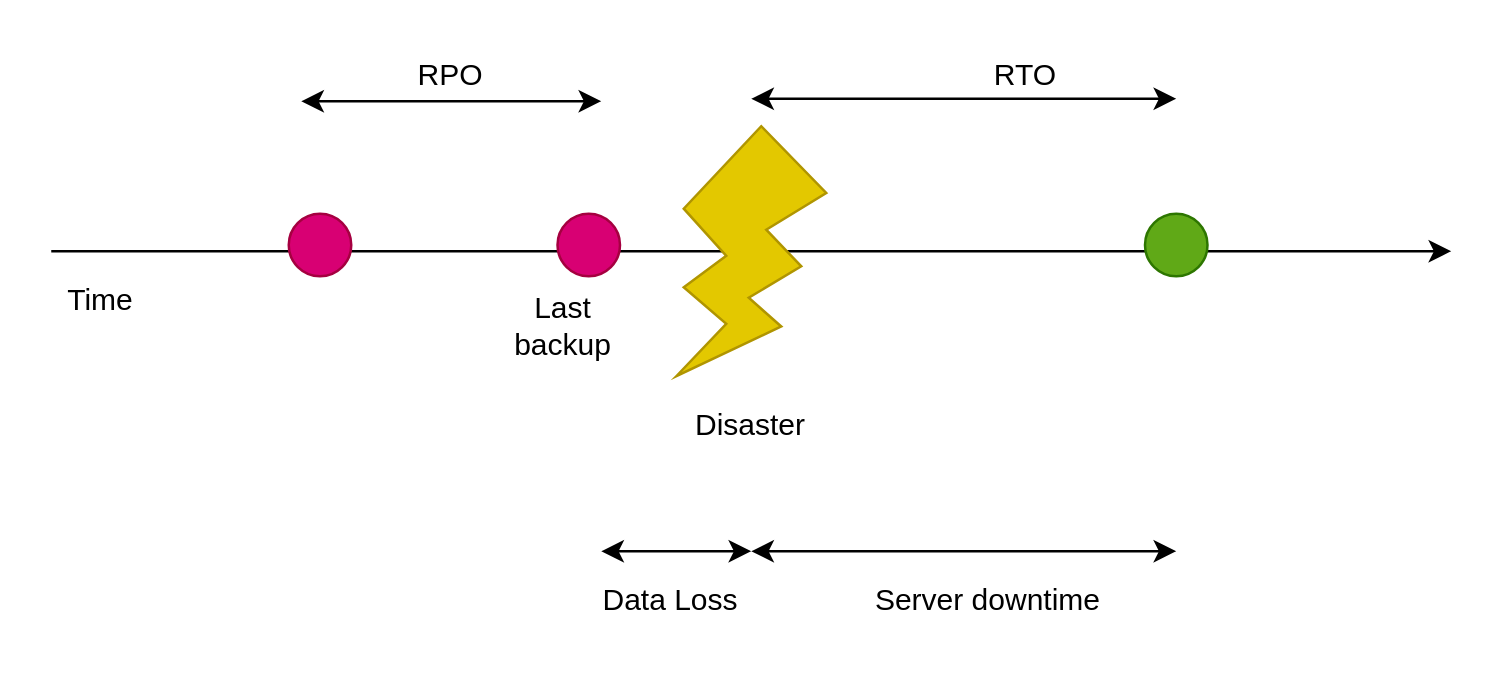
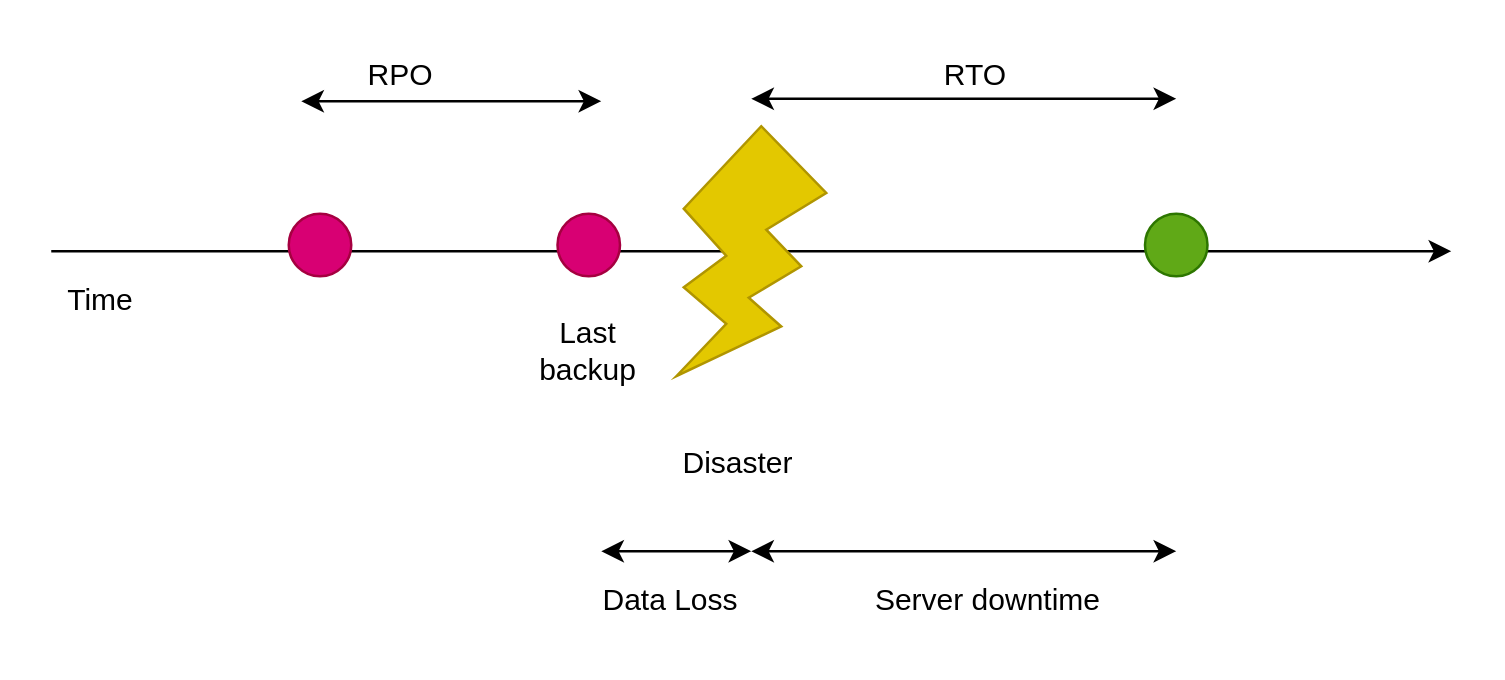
- <mxCell id="14" value="RPO" style="text;html=1;strokeColor=none;fillColor=none;align=center;verticalAlign=middle;whiteSpace=wrap;rounded=0;" vertex="1" parent="1"><mxGeometry x="160" y="20" width="40" height="20" as="geometry" /></mxCell>
+ <mxCell id="14" value="RPO" style="text;html=1;strokeColor=none;fillColor=none;align=center;verticalAlign=middle;whiteSpace=wrap;rounded=0;" vertex="1" parent="1"><mxGeometry x="140" y="20" width="40" height="20" as="geometry" /></mxCell>
- <mxCell id="17" value="RTO" style="text;html=1;strokeColor=none;fillColor=none;align=center;verticalAlign=middle;whiteSpace=wrap;rounded=0;" vertex="1" parent="1"><mxGeometry x="390" y="20" width="40" height="20" as="geometry" /></mxCell>
+ <mxCell id="17" value="RTO" style="text;html=1;strokeColor=none;fillColor=none;align=center;verticalAlign=middle;whiteSpace=wrap;rounded=0;" vertex="1" parent="1"><mxGeometry x="370" y="20" width="40" height="20" as="geometry" /></mxCell>
- <mxCell id="4" value="Last backup" style="text;html=1;strokeColor=none;fillColor=none;align=center;verticalAlign=middle;whiteSpace=wrap;rounded=0;" parent="1" vertex="1"><mxGeometry x="205" y="120" width="40" height="20" as="geometry" /></mxCell>
+ <mxCell id="4" value="Last backup" style="text;html=1;strokeColor=none;fillColor=none;align=center;verticalAlign=middle;whiteSpace=wrap;rounded=0;" parent="1" vertex="1"><mxGeometry x="215" y="130" width="40" height="20" as="geometry" /></mxCell>
- <mxCell id="5" value="Disaster" style="text;html=1;strokeColor=none;fillColor=none;align=center;verticalAlign=middle;whiteSpace=wrap;rounded=0;" parent="1" vertex="1"><mxGeometry x="280" y="160" width="40" height="20" as="geometry" /></mxCell>
+ <mxCell id="5" value="Disaster" style="text;html=1;strokeColor=none;fillColor=none;align=center;verticalAlign=middle;whiteSpace=wrap;rounded=0;" parent="1" vertex="1"><mxGeometry x="275" y="175" width="40" height="20" as="geometry" /></mxCell>
